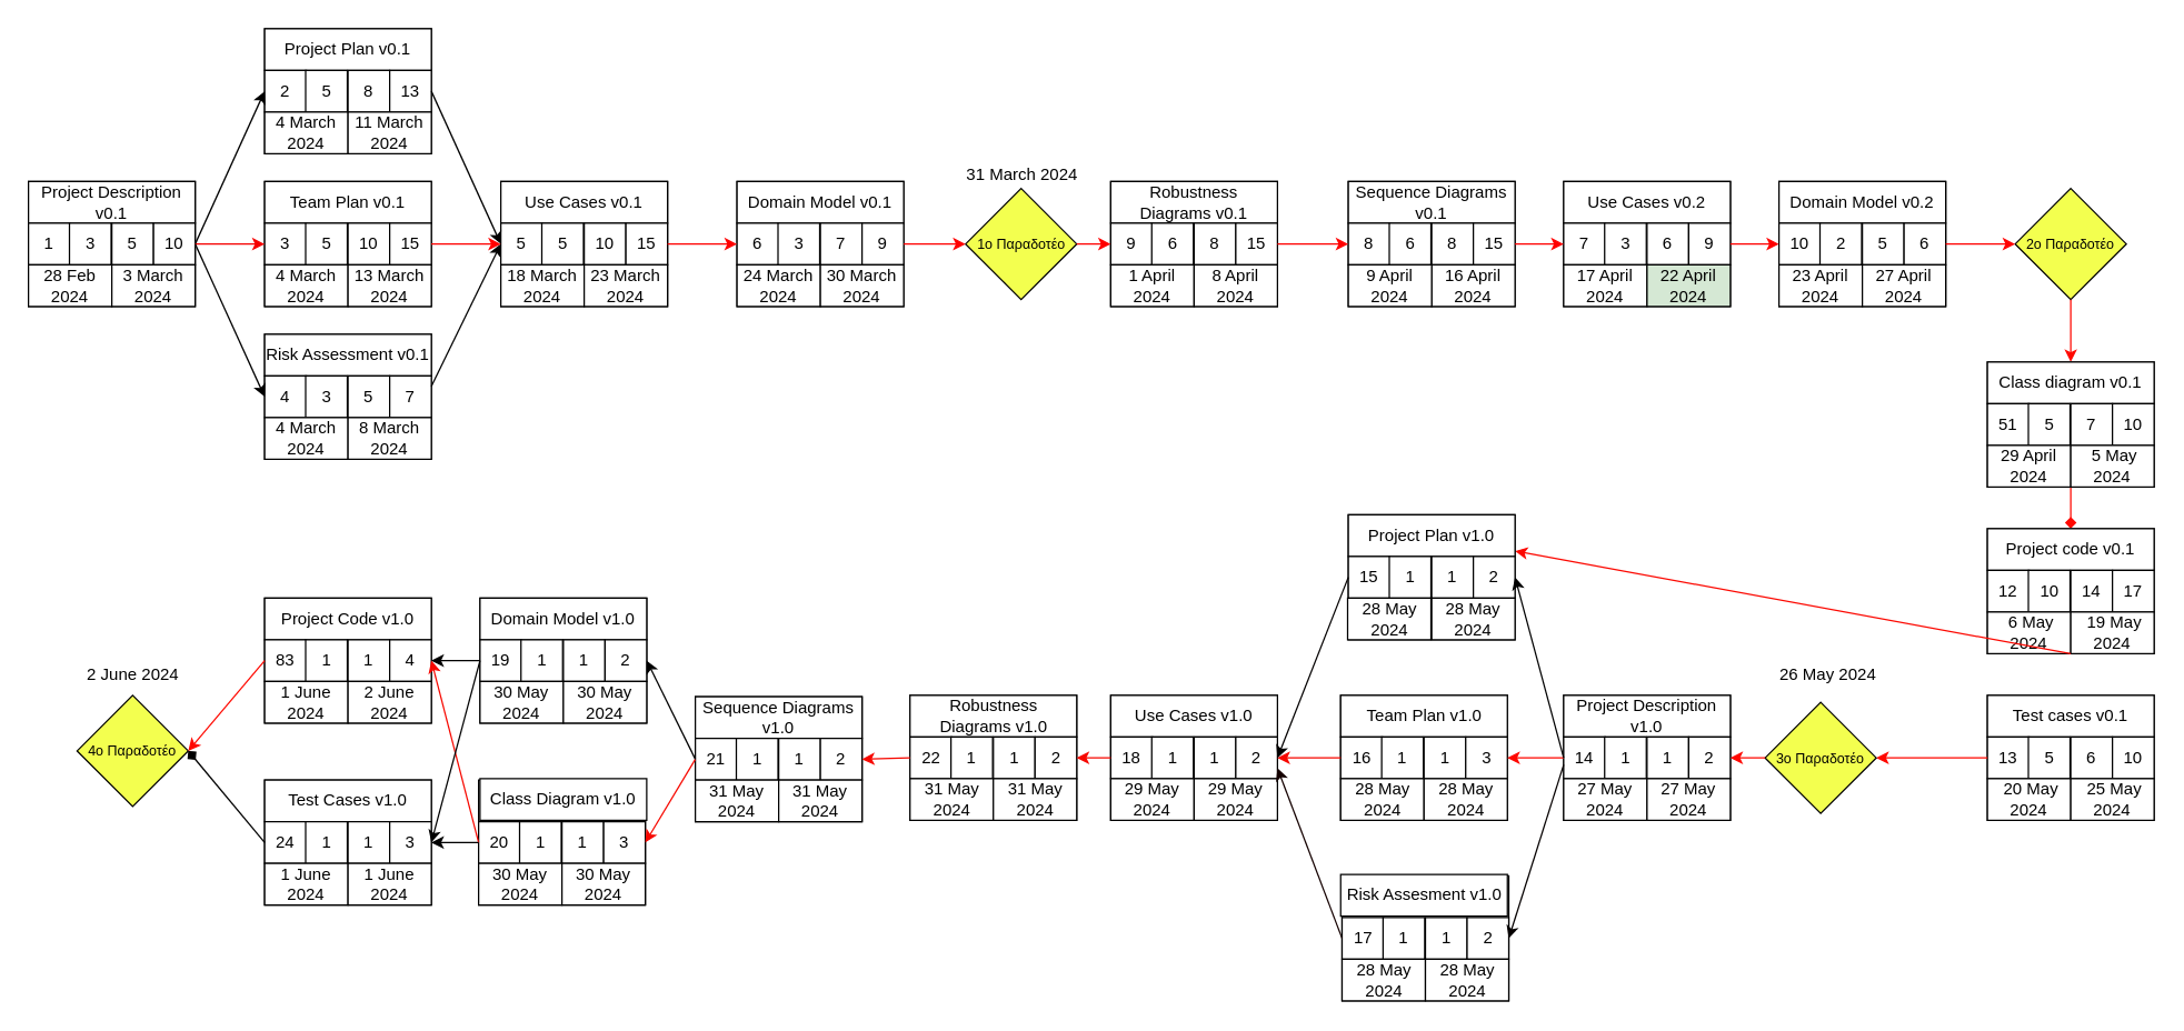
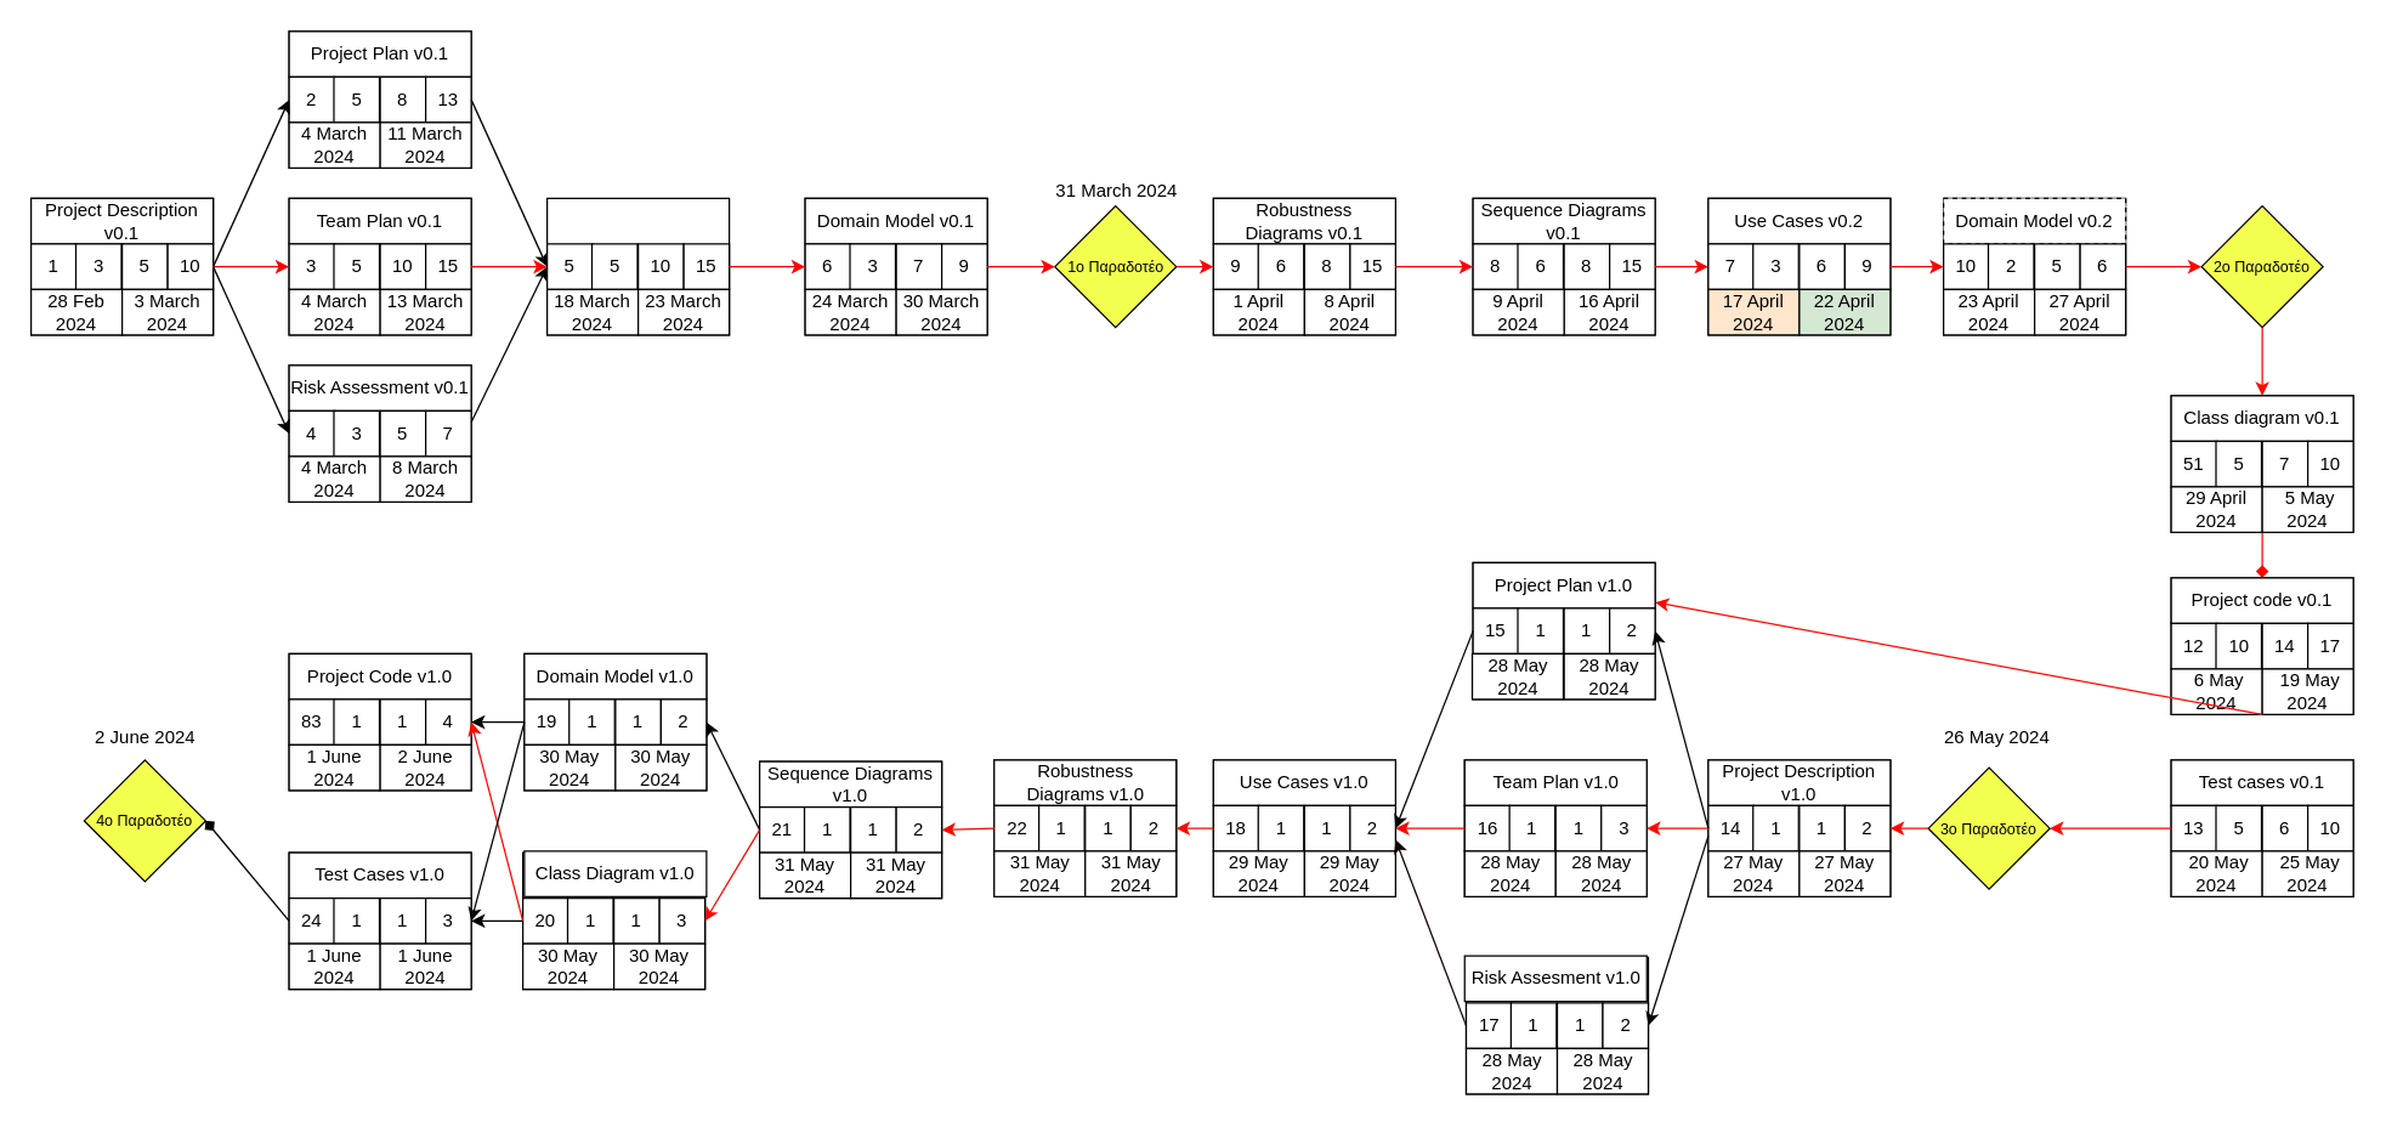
- <mxCell id="42" value="Use Cases v0.1" style="rounded=0;whiteSpace=wrap;html=1;" parent="1" vertex="1"><mxGeometry x="360" y="130" width="120" height="30" as="geometry" /></mxCell>
- <mxCell id="76" value="Domain Model v0.2" style="rounded=0;whiteSpace=wrap;html=1;" parent="1" vertex="1"><mxGeometry x="1280" y="130" width="120" height="30" as="geometry" /></mxCell>
+ <mxCell id="76" value="Domain Model v0.2" style="rounded=0;whiteSpace=wrap;html=1;dashed=1;" parent="1" vertex="1"><mxGeometry x="1280" y="130" width="120" height="30" as="geometry" /></mxCell>
- <mxCell id="90" value="17 April 2024" style="rounded=0;whiteSpace=wrap;html=1;" parent="1" vertex="1"><mxGeometry x="1125" y="190" width="60" height="30" as="geometry" /></mxCell>
+ <mxCell id="90" value="17 April 2024" style="rounded=0;whiteSpace=wrap;html=1;fillColor=#ffe6cc;" parent="1" vertex="1"><mxGeometry x="1125" y="190" width="60" height="30" as="geometry" /></mxCell>
- <mxCell id="219" value="" style="endArrow=classic;html=1;rounded=0;exitX=0;exitY=0.5;exitDx=0;exitDy=0;entryX=1;entryY=0.5;entryDx=0;entryDy=0;strokeColor=#FF0800;" parent="1" source="206" target="212" edge="1"><mxGeometry width="50" height="50" relative="1" as="geometry"><mxPoint x="740" y="450" as="sourcePoint" /><mxPoint x="790" y="400" as="targetPoint" /></mxGeometry></mxCell>
